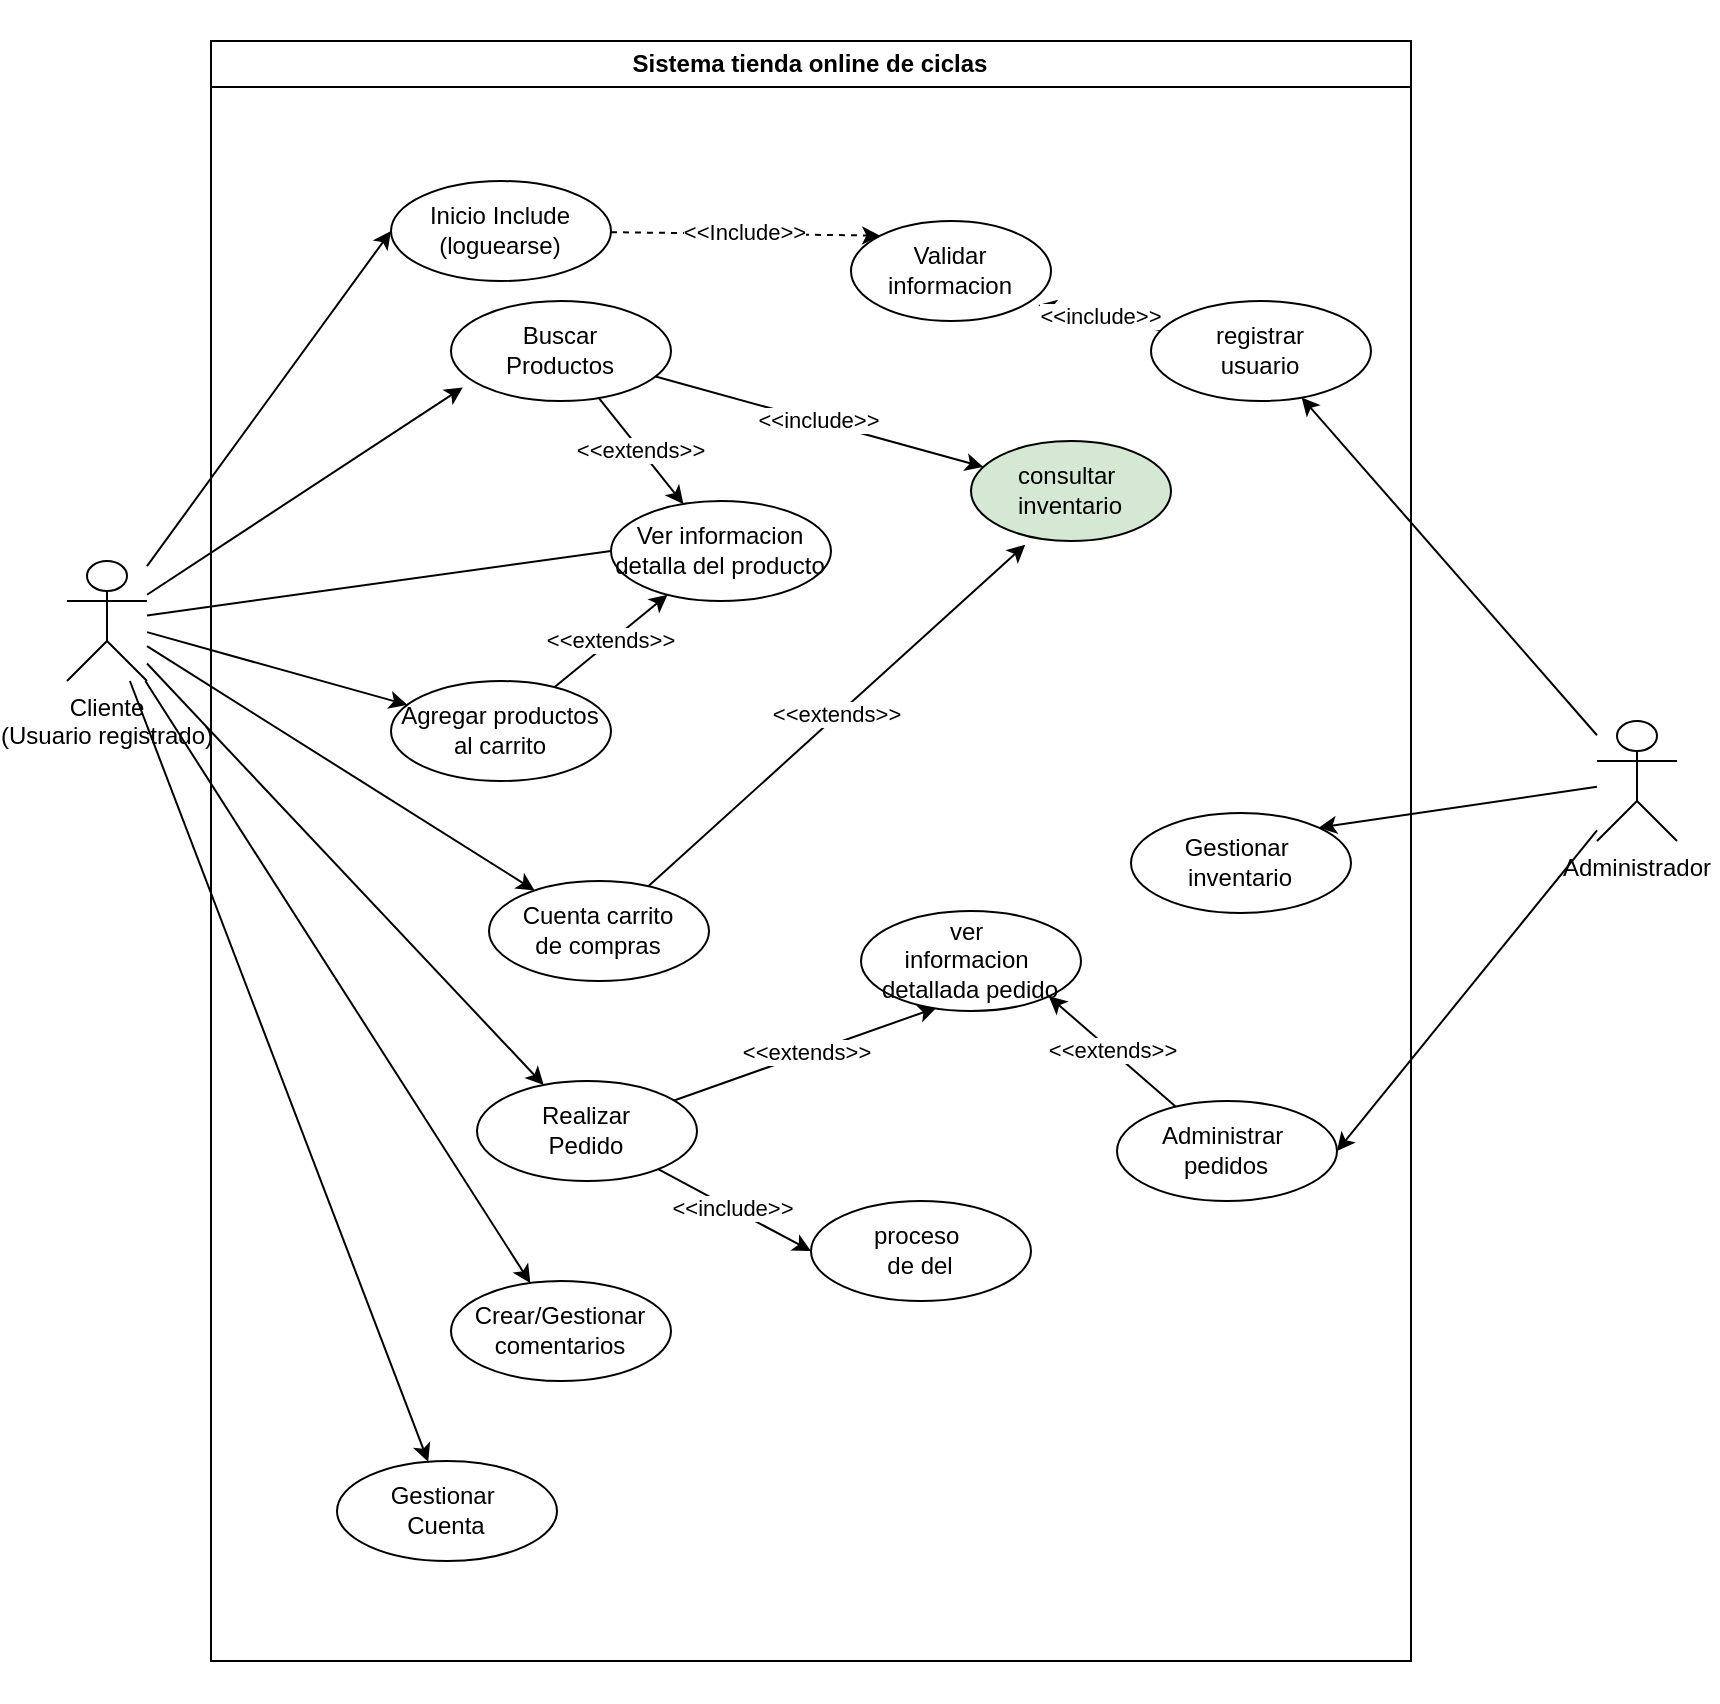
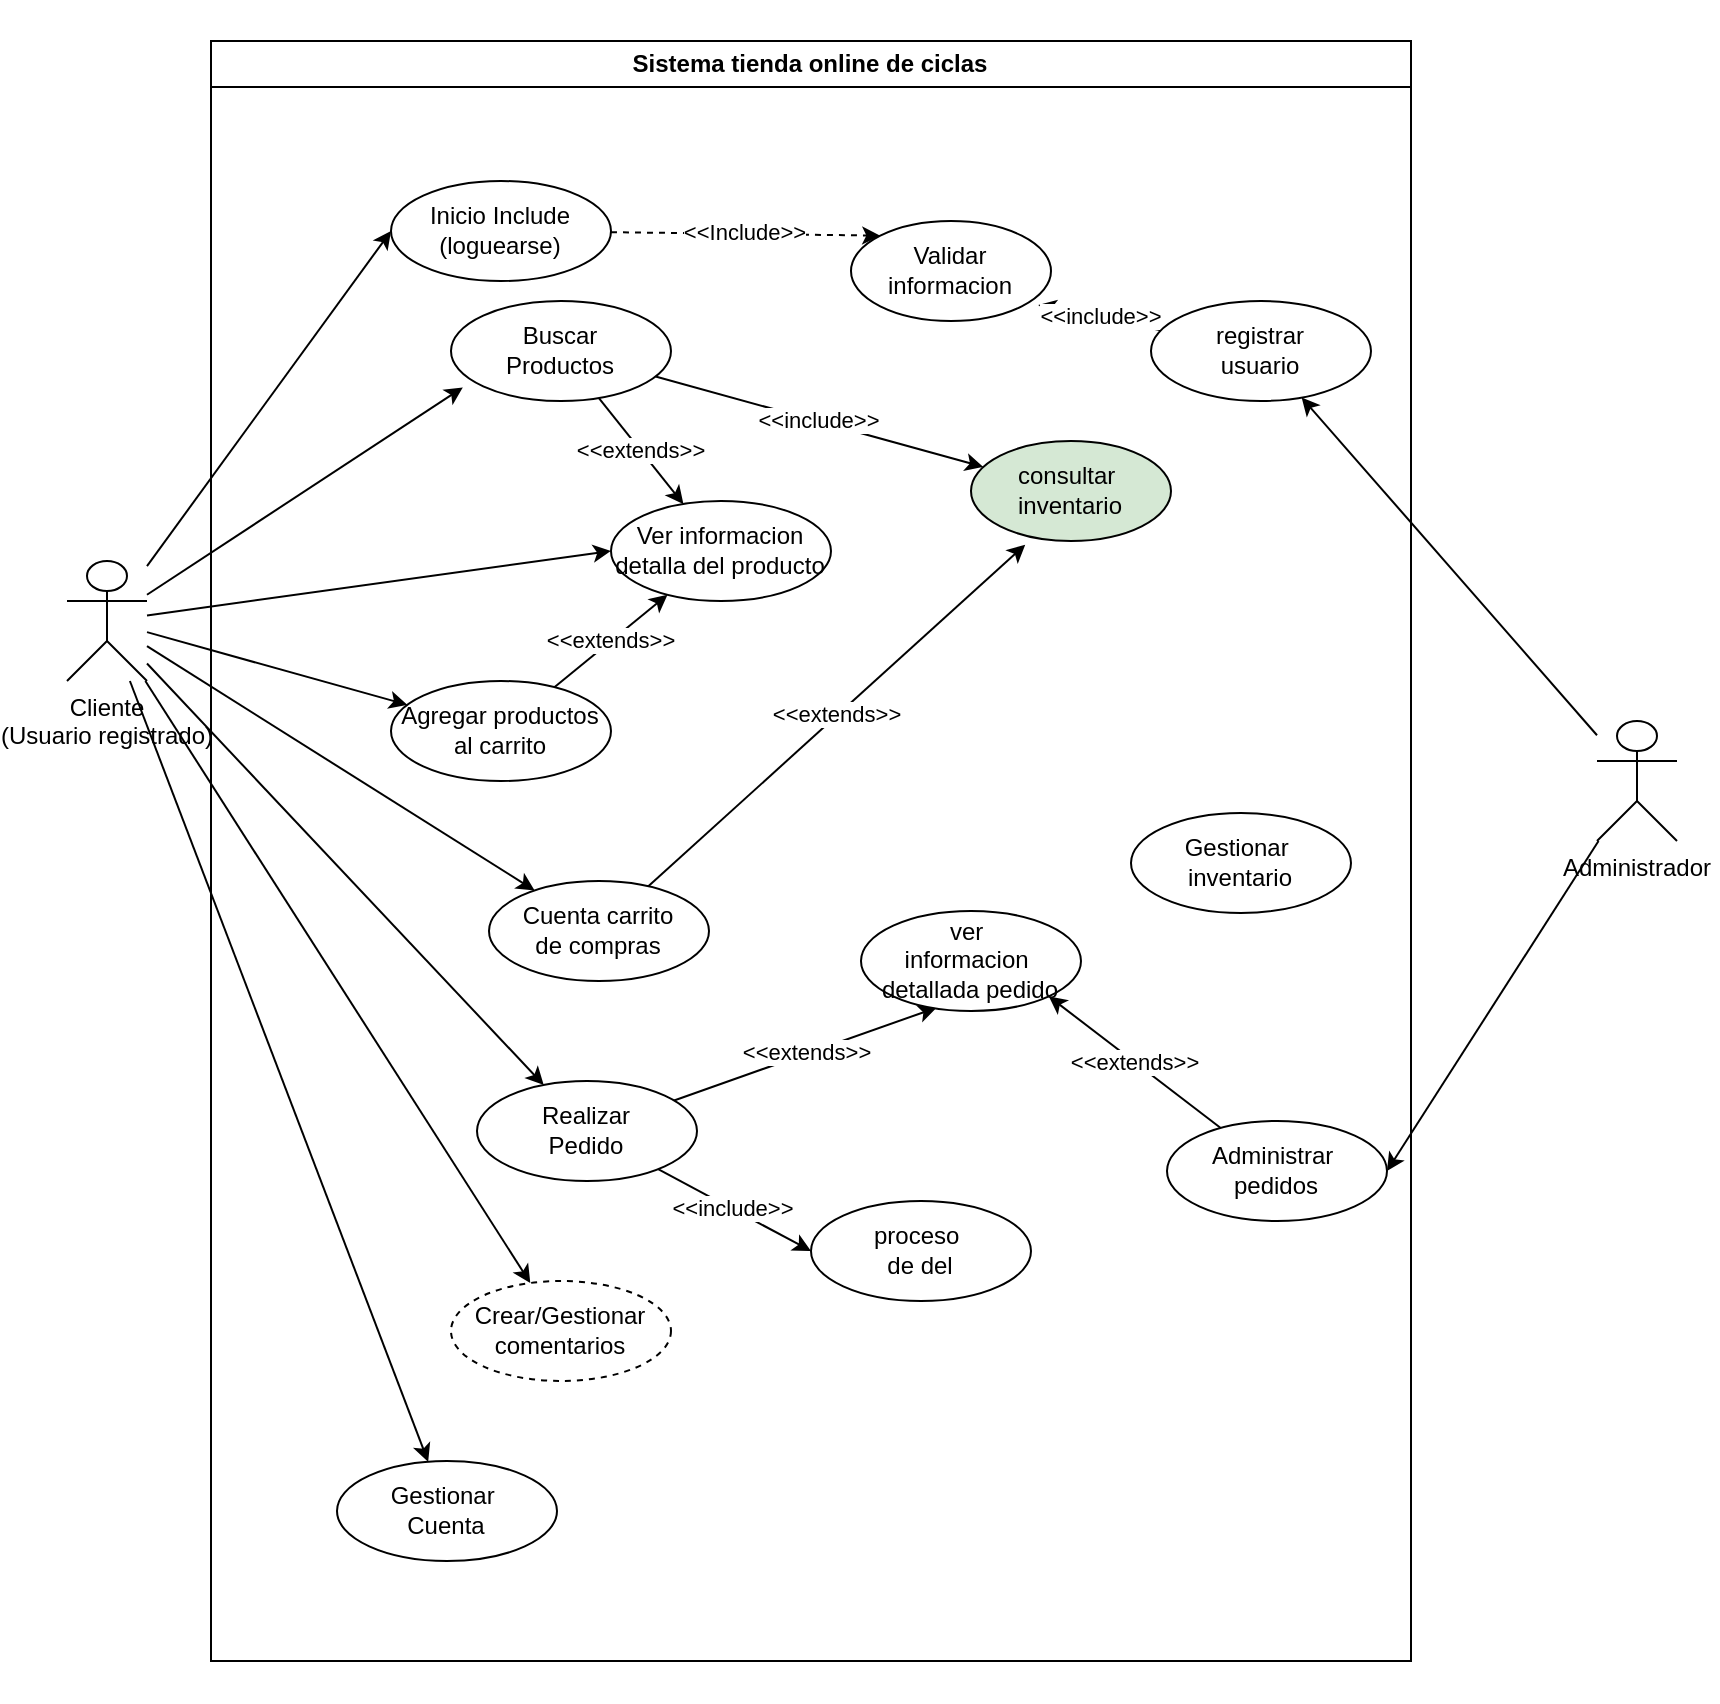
- <mxCell id="4" style="edgeStyle=none;rounded=0;orthogonalLoop=1;jettySize=auto;html=1;entryX=0;entryY=0.5;entryDx=0;entryDy=0;endArrow=none;" edge="1" parent="1" source="10" target="20"><mxGeometry relative="1" as="geometry" /></mxCell>
+ <mxCell id="4" style="edgeStyle=none;rounded=0;orthogonalLoop=1;jettySize=auto;html=1;entryX=0;entryY=0.5;entryDx=0;entryDy=0;" edge="1" parent="1" source="10" target="20"><mxGeometry relative="1" as="geometry" /></mxCell>
- <mxCell id="37" style="edgeStyle=none;rounded=0;orthogonalLoop=1;jettySize=auto;html=1;entryX=1;entryY=0;entryDx=0;entryDy=0;" edge="1" parent="1" source="39" target="31"><mxGeometry relative="1" as="geometry" /></mxCell>
- <mxCell id="30" value="Administrar&amp;nbsp;&lt;br&gt;pedidos" style="ellipse;whiteSpace=wrap;html=1;" vertex="1" parent="11"><mxGeometry x="453" y="530" width="110" height="50" as="geometry" /></mxCell>
+ <mxCell id="30" value="Administrar&amp;nbsp;&lt;br&gt;pedidos" style="ellipse;whiteSpace=wrap;html=1;" vertex="1" parent="11"><mxGeometry x="478" y="540" width="110" height="50" as="geometry" /></mxCell>
- <mxCell id="34" value="Crear/Gestionar&lt;br&gt;comentarios" style="ellipse;whiteSpace=wrap;html=1;" vertex="1" parent="11"><mxGeometry x="120" y="620" width="110" height="50" as="geometry" /></mxCell>
+ <mxCell id="34" value="Crear/Gestionar&lt;br&gt;comentarios" style="ellipse;whiteSpace=wrap;html=1;dashed=1;" vertex="1" parent="11"><mxGeometry x="120" y="620" width="110" height="50" as="geometry" /></mxCell>
